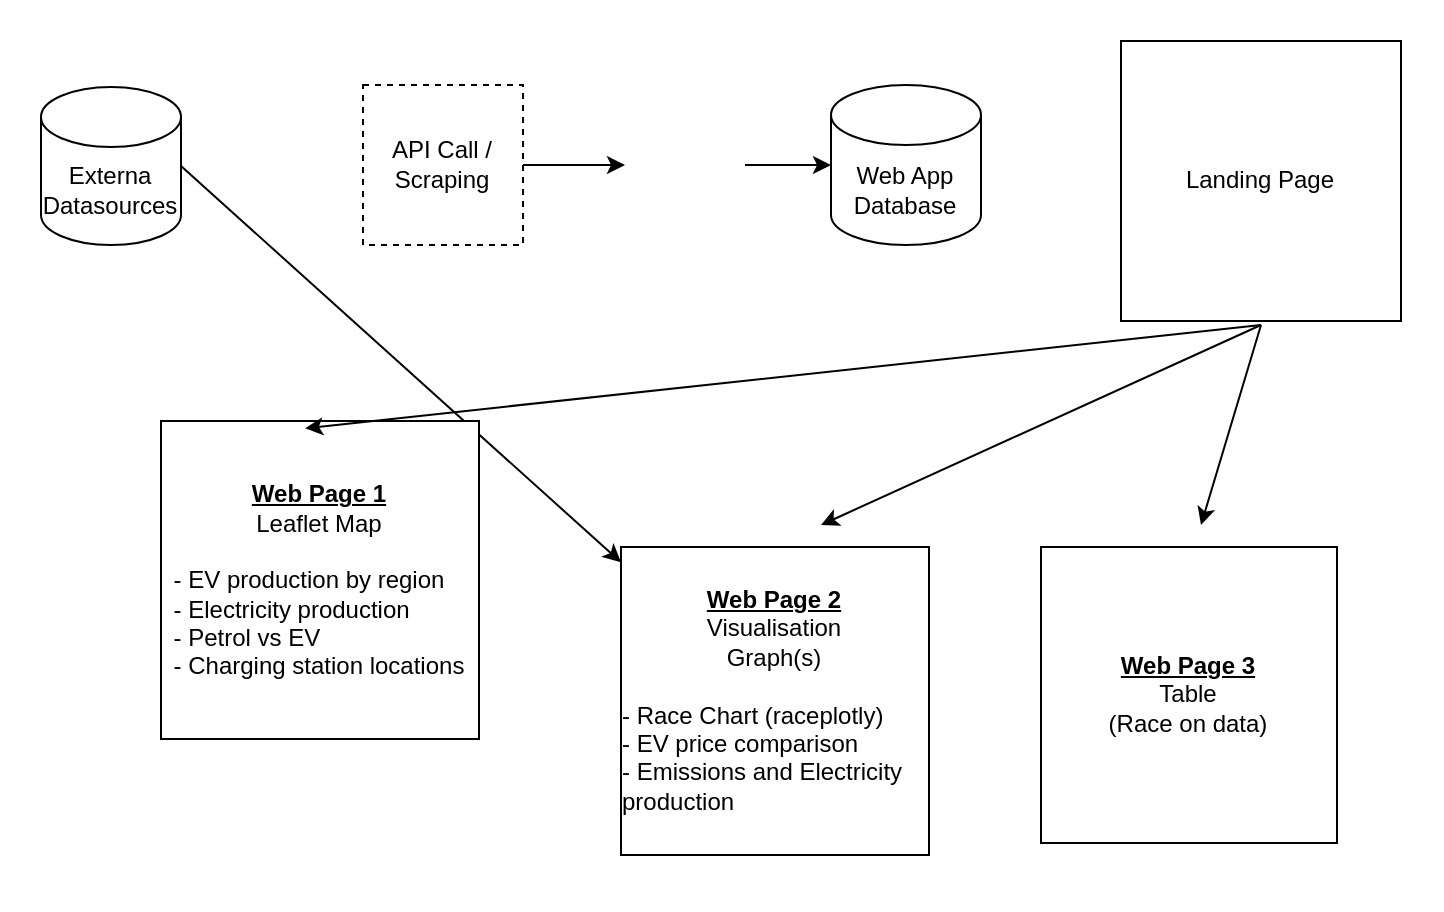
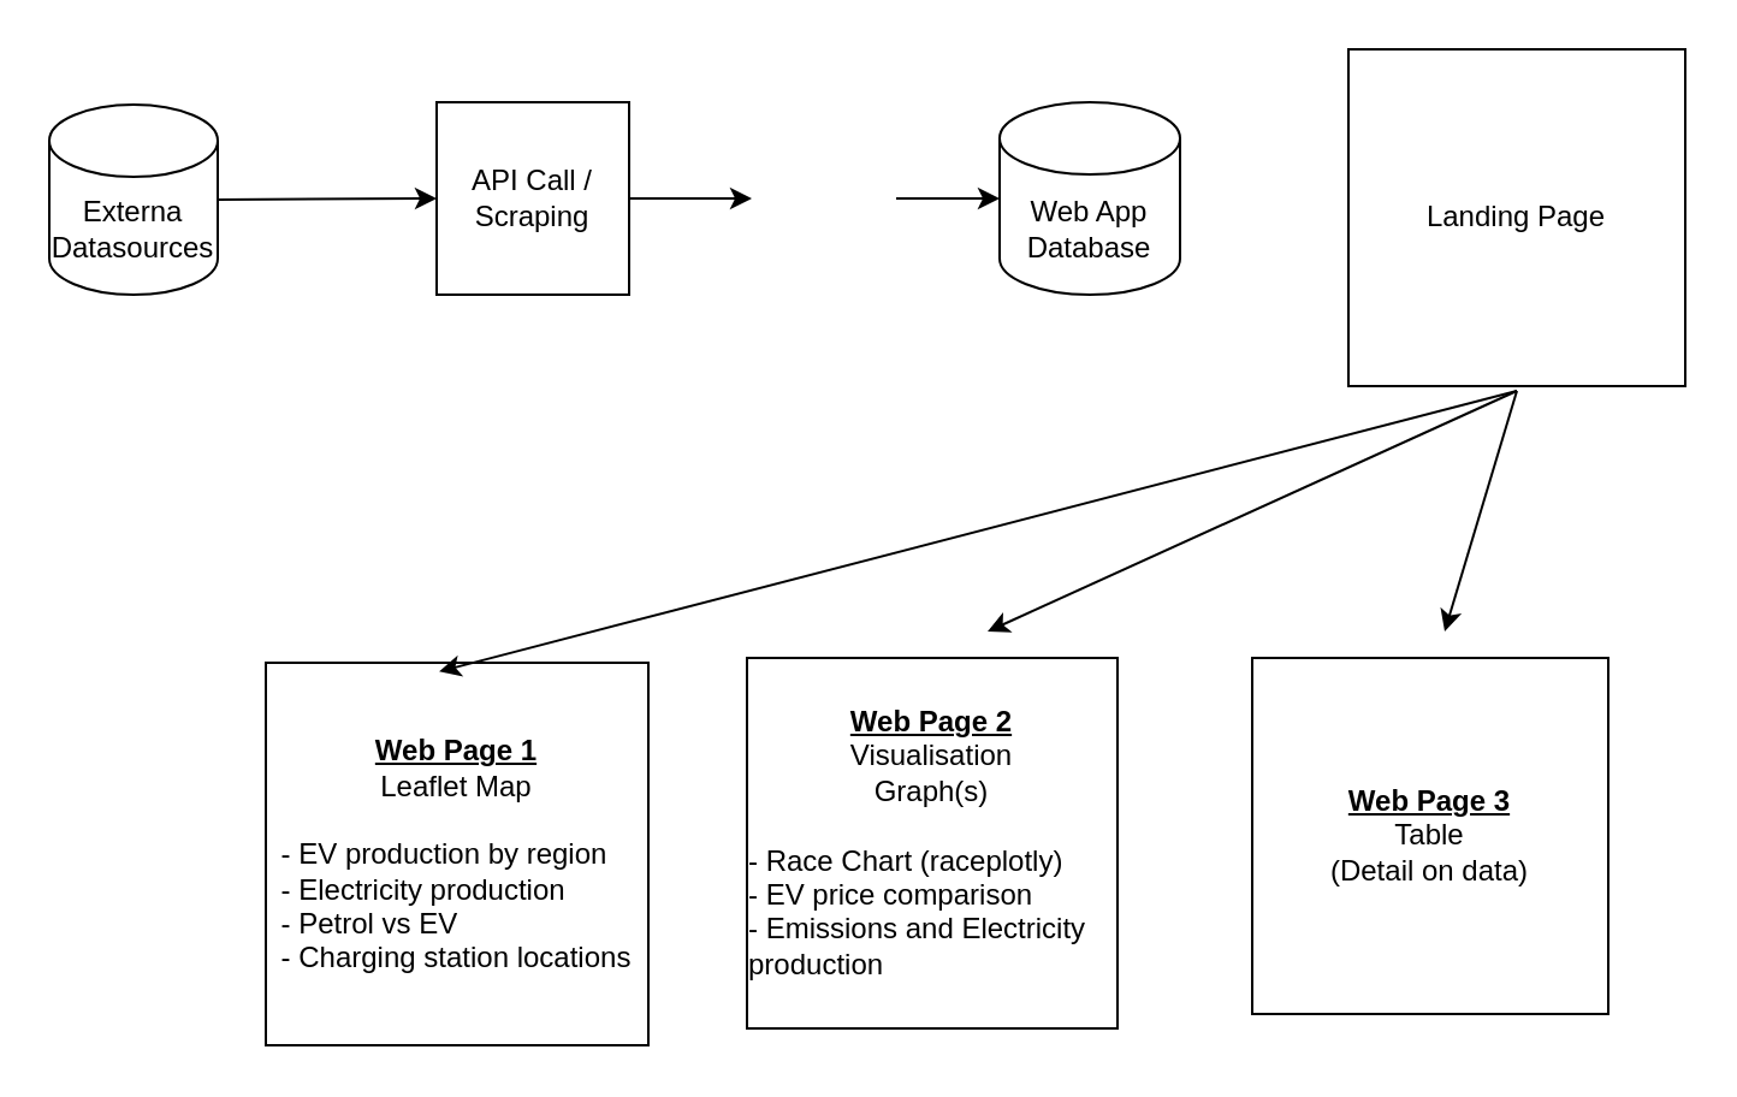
- <mxCell id="2" value="API Call / Scraping" style="whiteSpace=wrap;html=1;aspect=fixed;dashed=1;" vertex="1" parent="1"><mxGeometry x="181" y="42" width="80" height="80" as="geometry" /></mxCell>
+ <mxCell id="2" value="API Call / Scraping" style="whiteSpace=wrap;html=1;aspect=fixed;" vertex="1" parent="1"><mxGeometry x="181" y="42" width="80" height="80" as="geometry" /></mxCell>
- <mxCell id="4" value="" style="endArrow=classic;html=1;exitX=1;exitY=0.5;exitDx=0;exitDy=0;exitPerimeter=0;" edge="1" parent="1" source="3" target="8"><mxGeometry width="50" height="50" relative="1" as="geometry"><mxPoint x="80" y="112" as="sourcePoint" /><mxPoint x="130" y="62" as="targetPoint" /></mxGeometry></mxCell>
+ <mxCell id="4" value="" style="endArrow=classic;html=1;entryX=0;entryY=0.5;entryDx=0;entryDy=0;exitX=1;exitY=0.5;exitDx=0;exitDy=0;exitPerimeter=0;" edge="1" parent="1" source="3" target="2"><mxGeometry width="50" height="50" relative="1" as="geometry"><mxPoint x="80" y="112" as="sourcePoint" /><mxPoint x="130" y="62" as="targetPoint" /></mxGeometry></mxCell>
- <mxCell id="6" value="&lt;b&gt;&lt;u&gt;Web Page 1&lt;/u&gt;&lt;/b&gt;&lt;br&gt;Leaflet Map&lt;br&gt;&lt;br&gt;&lt;div style=&quot;text-align: left&quot;&gt;&lt;span&gt;- EV production by region&lt;/span&gt;&lt;/div&gt;&lt;div style=&quot;text-align: left&quot;&gt;&lt;span&gt;- Electricity production&amp;nbsp;&lt;/span&gt;&lt;/div&gt;&lt;div style=&quot;text-align: left&quot;&gt;&lt;span&gt;- Petrol vs EV&lt;/span&gt;&lt;/div&gt;&lt;div style=&quot;text-align: left&quot;&gt;&lt;span&gt;- Charging station locations&lt;/span&gt;&lt;/div&gt;" style="whiteSpace=wrap;html=1;aspect=fixed;" vertex="1" parent="1"><mxGeometry x="80" y="210" width="159" height="159" as="geometry" /></mxCell>
+ <mxCell id="6" value="&lt;b&gt;&lt;u&gt;Web Page 1&lt;/u&gt;&lt;/b&gt;&lt;br&gt;Leaflet Map&lt;br&gt;&lt;br&gt;&lt;div style=&quot;text-align: left&quot;&gt;&lt;span&gt;- EV production by region&lt;/span&gt;&lt;/div&gt;&lt;div style=&quot;text-align: left&quot;&gt;&lt;span&gt;- Electricity production&amp;nbsp;&lt;/span&gt;&lt;/div&gt;&lt;div style=&quot;text-align: left&quot;&gt;&lt;span&gt;- Petrol vs EV&lt;/span&gt;&lt;/div&gt;&lt;div style=&quot;text-align: left&quot;&gt;&lt;span&gt;- Charging station locations&lt;/span&gt;&lt;/div&gt;" style="whiteSpace=wrap;html=1;aspect=fixed;" vertex="1" parent="1"><mxGeometry x="110" y="275" width="159" height="159" as="geometry" /></mxCell>
- <mxCell id="7" value="&lt;b&gt;&lt;u&gt;Web Page 3&lt;/u&gt;&lt;/b&gt;&lt;br&gt;Table&lt;br&gt;(Race on data)" style="whiteSpace=wrap;html=1;aspect=fixed;" vertex="1" parent="1"><mxGeometry x="520" y="273" width="148" height="148" as="geometry" /></mxCell>
+ <mxCell id="7" value="&lt;b&gt;&lt;u&gt;Web Page 3&lt;/u&gt;&lt;/b&gt;&lt;br&gt;Table&lt;br&gt;(Detail on data)" style="whiteSpace=wrap;html=1;aspect=fixed;" vertex="1" parent="1"><mxGeometry x="520" y="273" width="148" height="148" as="geometry" /></mxCell>
